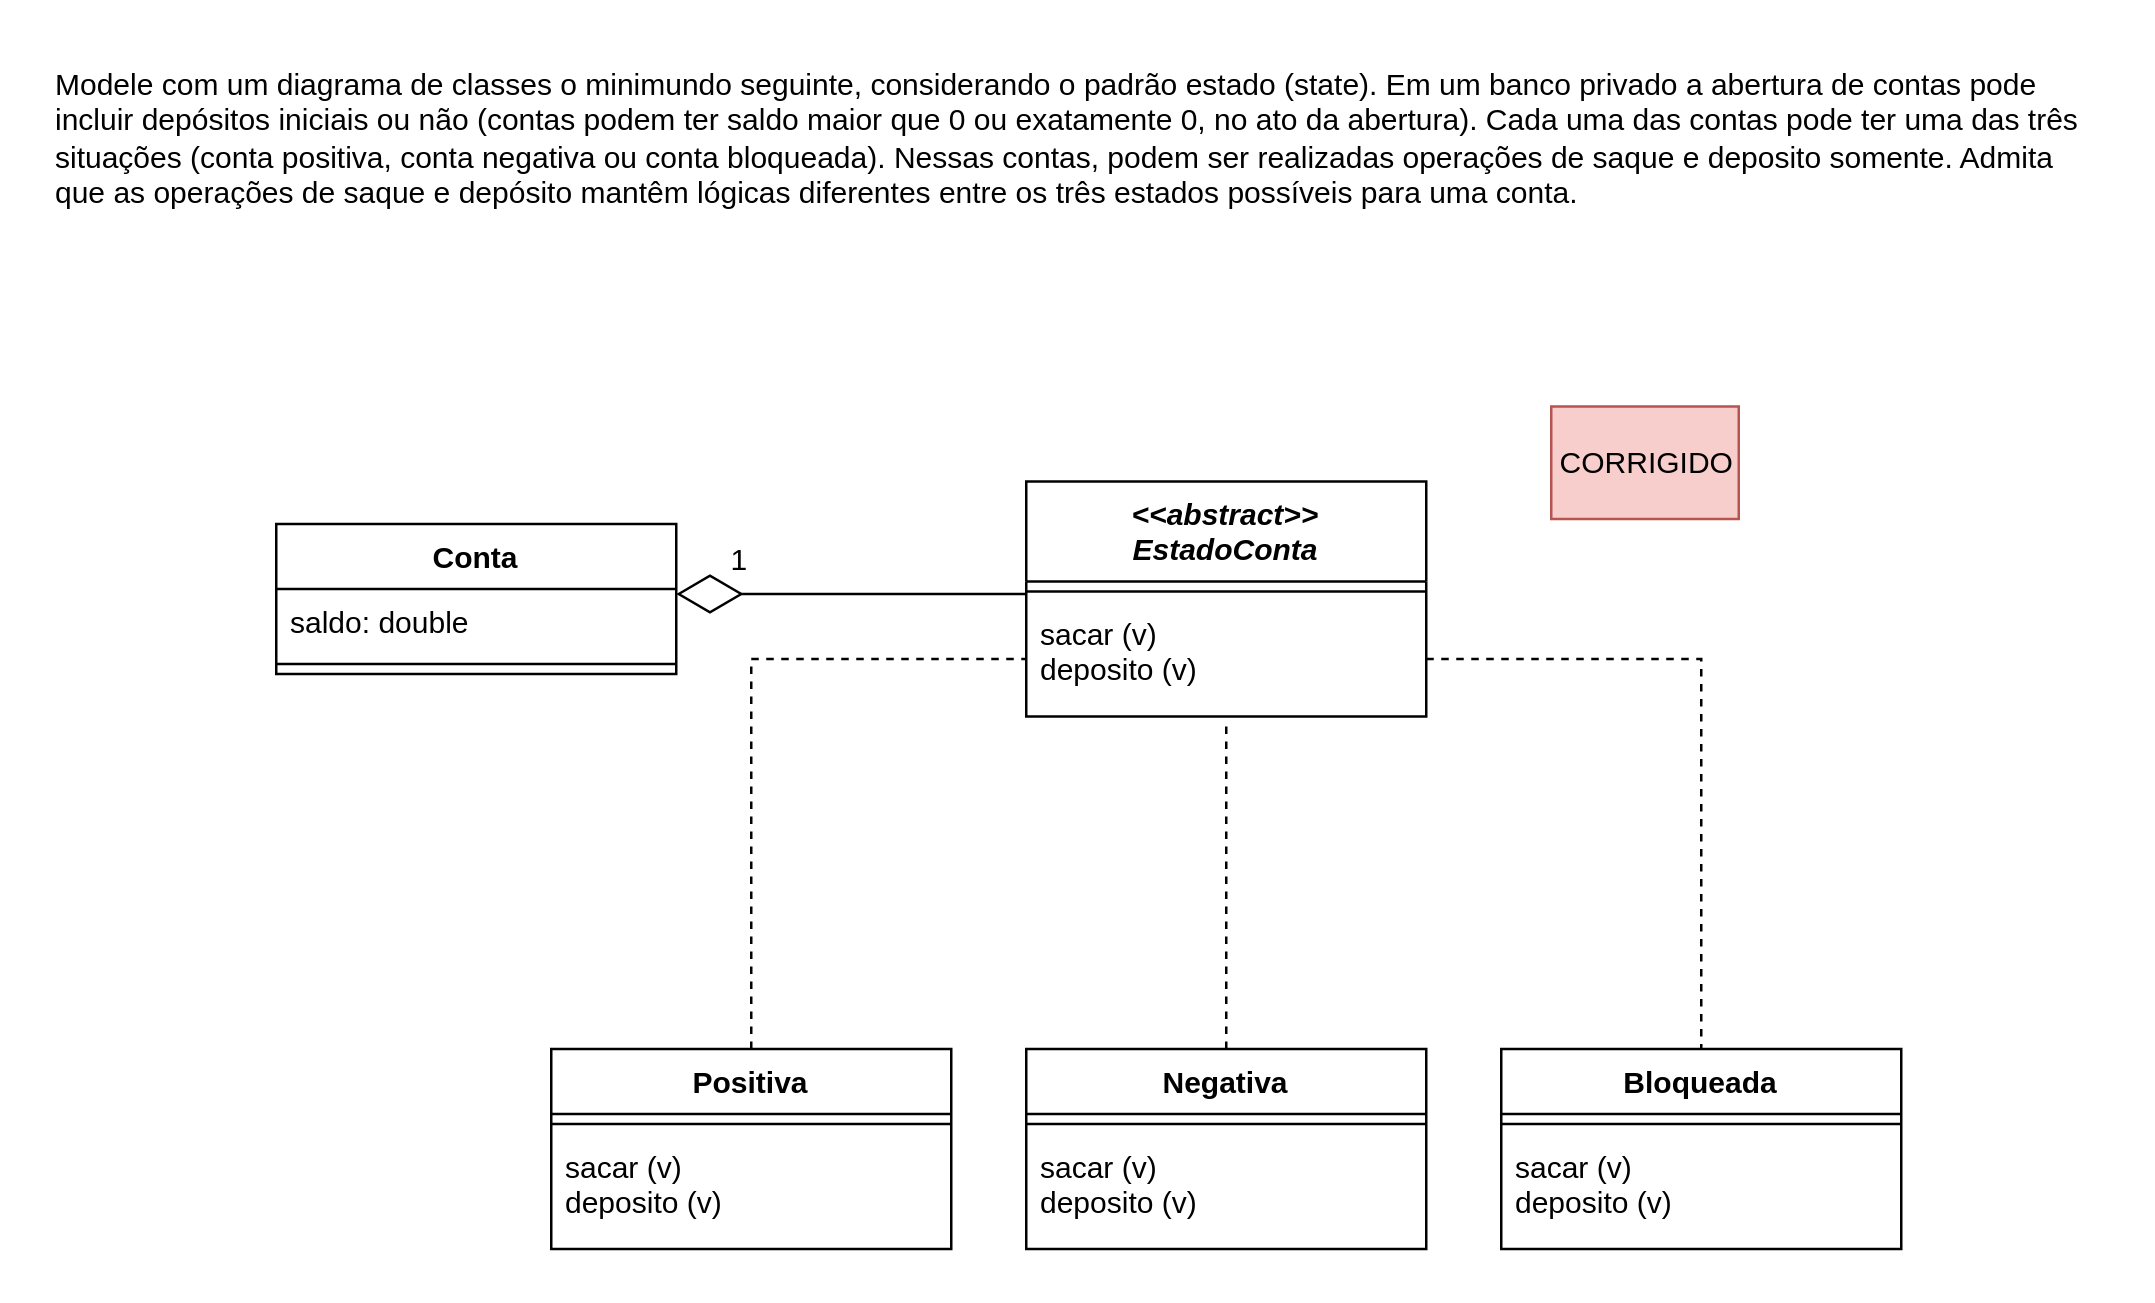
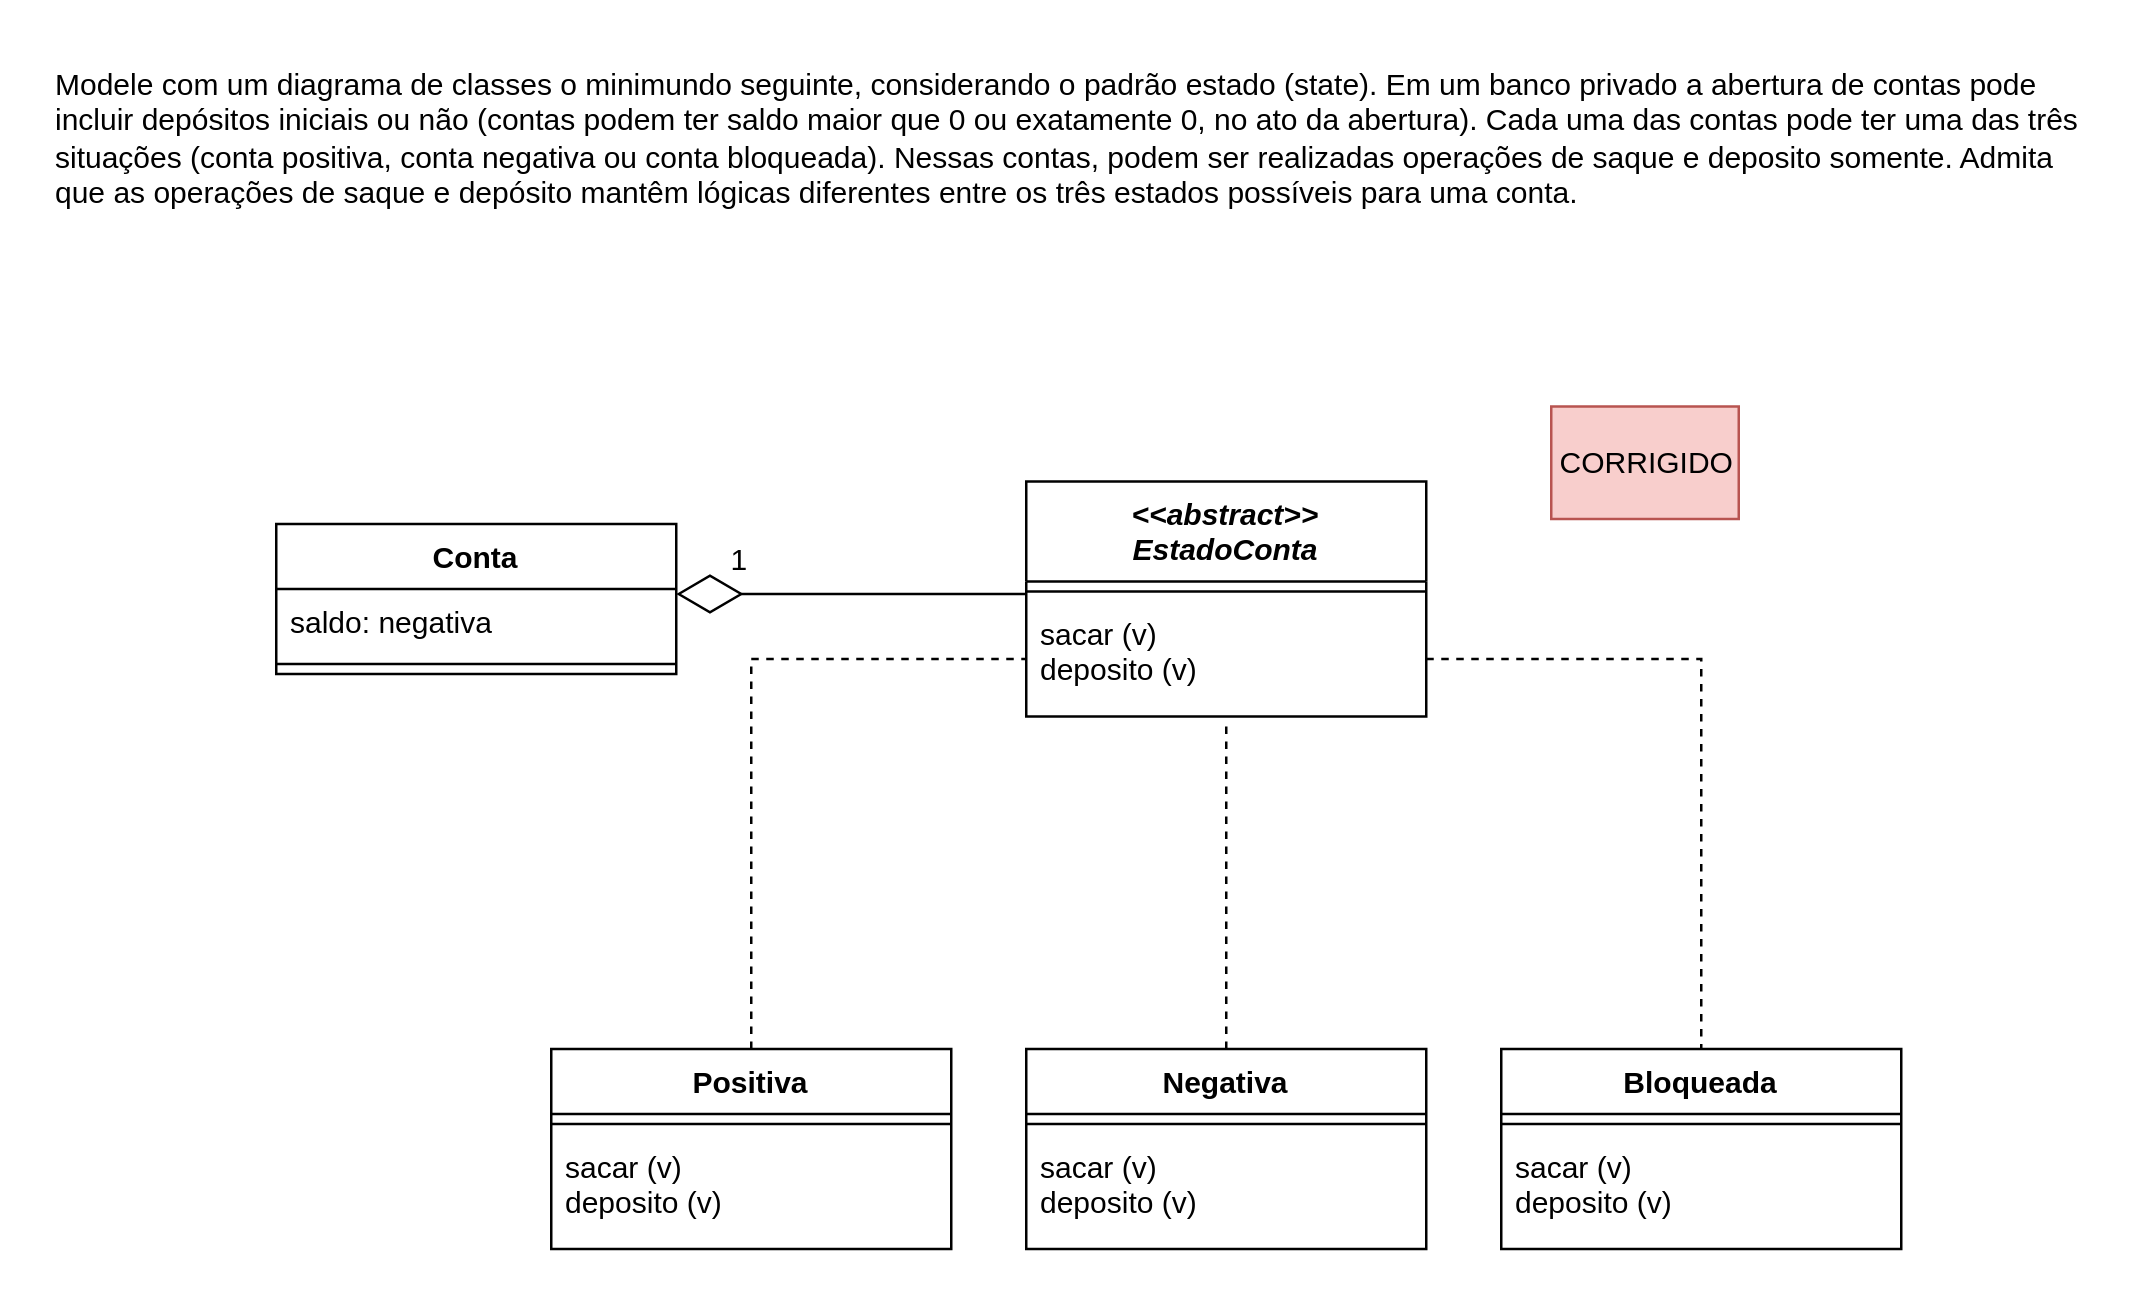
- <mxCell id="4" value="saldo: double" style="text;strokeColor=none;fillColor=none;align=left;verticalAlign=top;spacingLeft=4;spacingRight=4;overflow=hidden;rotatable=0;points=[[0,0.5],[1,0.5]];portConstraint=eastwest;" parent="3" vertex="1"><mxGeometry y="26" width="160" height="26" as="geometry" /></mxCell>
+ <mxCell id="4" value="saldo: negativa" style="text;strokeColor=none;fillColor=none;align=left;verticalAlign=top;spacingLeft=4;spacingRight=4;overflow=hidden;rotatable=0;points=[[0,0.5],[1,0.5]];portConstraint=eastwest;" parent="3" vertex="1"><mxGeometry y="26" width="160" height="26" as="geometry" /></mxCell>
